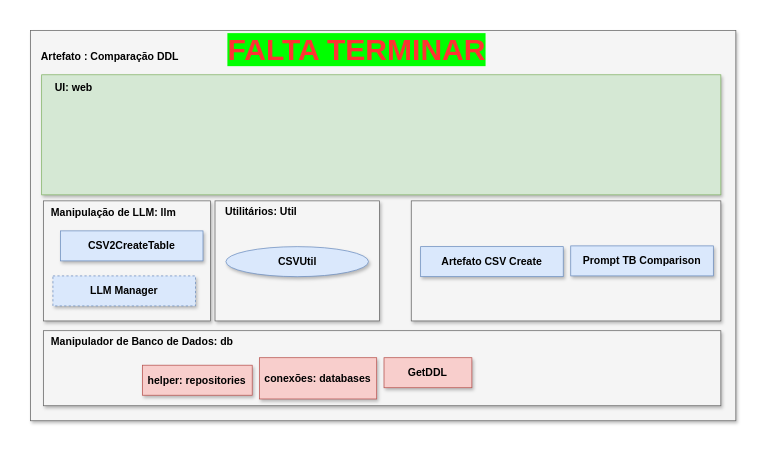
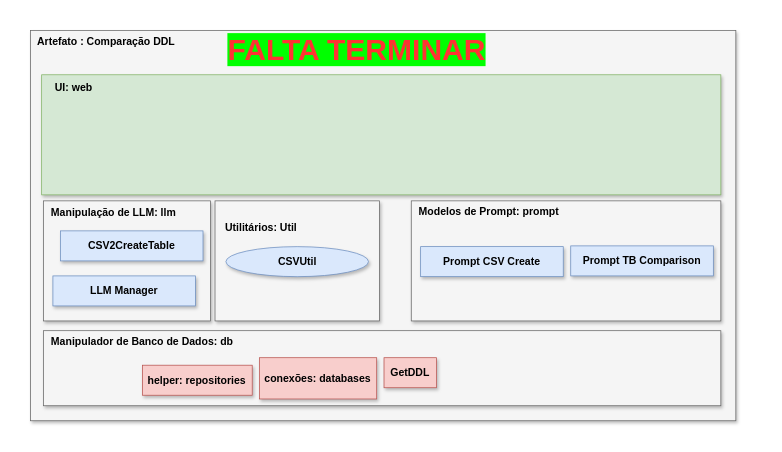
- <mxCell id="5" value="&lt;b&gt;&lt;font style=&quot;font-size: 14px;&quot;&gt;&amp;nbsp; Artefato : Comparação DDL&lt;/font&gt;&lt;/b&gt;" style="text;html=1;align=left;verticalAlign=middle;whiteSpace=wrap;rounded=0;" parent="1" vertex="1"><mxGeometry x="45" y="60" width="200" height="30" as="geometry" /></mxCell>
+ <mxCell id="5" value="&lt;b&gt;&lt;font style=&quot;font-size: 14px;&quot;&gt;&amp;nbsp; Artefato : Comparação DDL&lt;/font&gt;&lt;/b&gt;" style="text;html=1;align=left;verticalAlign=middle;whiteSpace=wrap;rounded=0;" parent="1" vertex="1"><mxGeometry x="40" y="40" width="200" height="30" as="geometry" /></mxCell>
- <mxCell id="25" value="&lt;b&gt;&lt;font style=&quot;font-size: 14px;&quot;&gt;&amp;nbsp; Utilitários: Util&lt;/font&gt;&lt;/b&gt;" style="text;html=1;align=left;verticalAlign=middle;whiteSpace=wrap;rounded=0;" vertex="1" parent="23"><mxGeometry x="4" width="210" height="30" as="geometry" /></mxCell>
+ <mxCell id="25" value="&lt;b&gt;&lt;font style=&quot;font-size: 14px;&quot;&gt;&amp;nbsp; Utilitários: Util&lt;/font&gt;&lt;/b&gt;" style="text;html=1;align=left;verticalAlign=middle;whiteSpace=wrap;rounded=0;" vertex="1" parent="23"><mxGeometry x="4" y="20" width="210" height="30" as="geometry" /></mxCell>
+ <mxCell id="20" value="&lt;b&gt;&lt;font style=&quot;font-size: 14px;&quot;&gt;&amp;nbsp; Modelos de Prompt: prompt&lt;/font&gt;&lt;/b&gt;" style="text;html=1;align=left;verticalAlign=middle;whiteSpace=wrap;rounded=0;" parent="18" vertex="1"><mxGeometry width="265" height="30" as="geometry" /></mxCell>
- <mxCell id="21" value="&lt;b&gt;&lt;font style=&quot;font-size: 14px;&quot;&gt;Artefato CSV Create&lt;/font&gt;&lt;/b&gt;" style="rounded=0;whiteSpace=wrap;html=1;shadow=1;fillColor=#dae8fc;strokeColor=#6c8ebf;" parent="18" vertex="1"><mxGeometry x="12.5" y="61" width="190" height="40" as="geometry" /></mxCell>
+ <mxCell id="21" value="&lt;b&gt;&lt;font style=&quot;font-size: 14px;&quot;&gt;Prompt CSV Create&lt;/font&gt;&lt;/b&gt;" style="rounded=0;whiteSpace=wrap;html=1;shadow=1;fillColor=#dae8fc;strokeColor=#6c8ebf;" parent="18" vertex="1"><mxGeometry x="12.5" y="61" width="190" height="40" as="geometry" /></mxCell>
- <mxCell id="17" value="&lt;b&gt;&lt;font style=&quot;font-size: 14px;&quot;&gt;LLM Manager&lt;/font&gt;&lt;/b&gt;" style="rounded=0;whiteSpace=wrap;html=1;shadow=1;fillColor=#dae8fc;strokeColor=#6c8ebf;dashed=1;" parent="13" vertex="1"><mxGeometry x="12.5" y="100" width="190" height="40" as="geometry" /></mxCell>
+ <mxCell id="17" value="&lt;b&gt;&lt;font style=&quot;font-size: 14px;&quot;&gt;LLM Manager&lt;/font&gt;&lt;/b&gt;" style="rounded=0;whiteSpace=wrap;html=1;shadow=1;fillColor=#dae8fc;strokeColor=#6c8ebf;" parent="13" vertex="1"><mxGeometry x="12.5" y="100" width="190" height="40" as="geometry" /></mxCell>
- <mxCell id="10" value="&lt;b&gt;&lt;font style=&quot;font-size: 14px;&quot;&gt;GetDDL&lt;/font&gt;&lt;/b&gt;" style="rounded=0;whiteSpace=wrap;html=1;shadow=1;fillColor=#f8cecc;strokeColor=#b85450;" parent="6" vertex="1"><mxGeometry x="453.689" y="36" width="117.081" height="40" as="geometry" /></mxCell>
+ <mxCell id="10" value="&lt;b&gt;&lt;font style=&quot;font-size: 14px;&quot;&gt;GetDDL&lt;/font&gt;&lt;/b&gt;" style="rounded=0;whiteSpace=wrap;html=1;shadow=1;fillColor=#f8cecc;strokeColor=#b85450;" parent="6" vertex="1"><mxGeometry x="453.689" y="36" width="70" height="40" as="geometry" /></mxCell>
